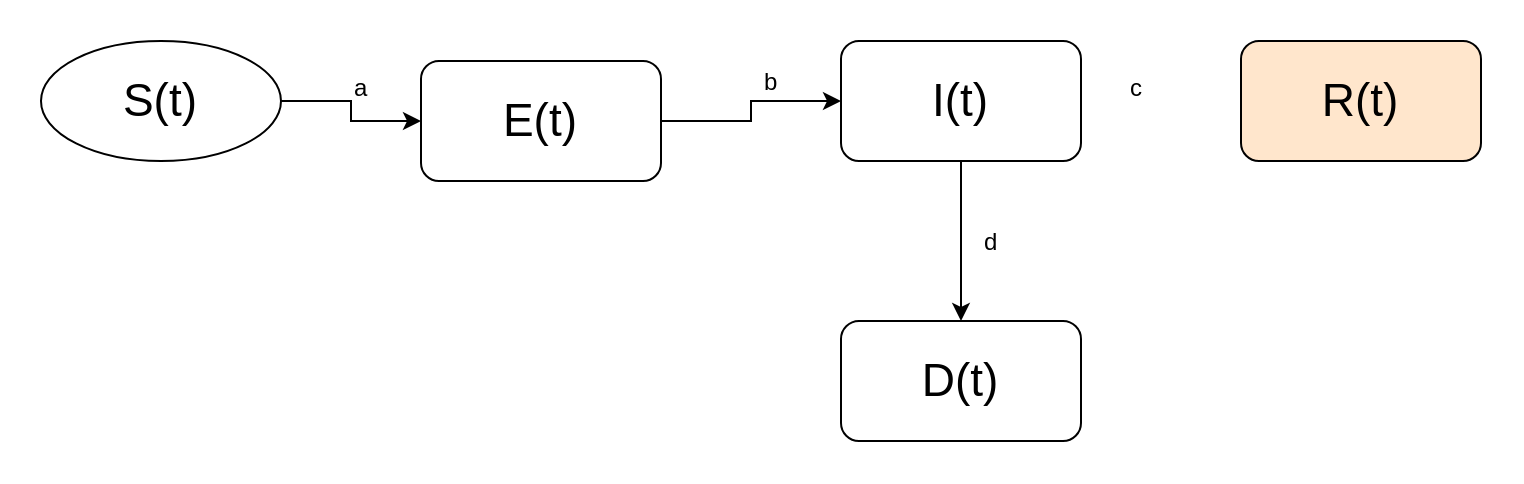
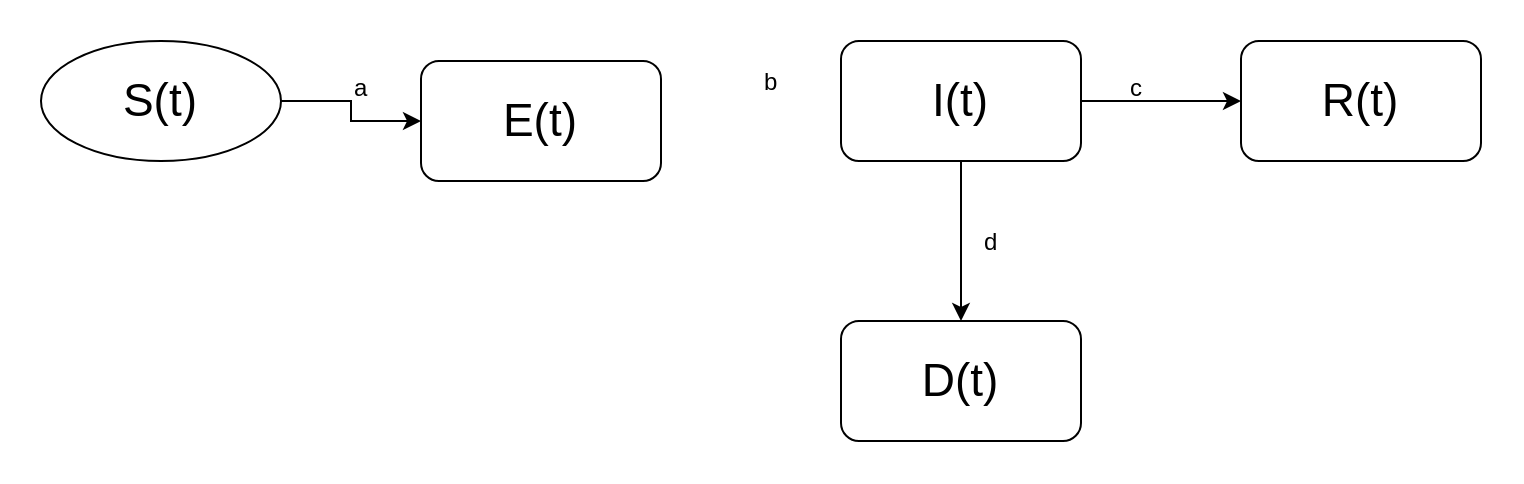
+ <mxCell id="6" value="" style="edgeStyle=orthogonalEdgeStyle;rounded=0;orthogonalLoop=1;jettySize=auto;html=1;" parent="1" source="8" target="10" edge="1"><mxGeometry relative="1" as="geometry" /></mxCell>
- <mxCell id="10" value="&lt;span style=&quot;font-size: 23px&quot;&gt;R(t)&lt;/span&gt;" style="rounded=1;whiteSpace=wrap;html=1;fillColor=#ffe6cc;" parent="1" vertex="1"><mxGeometry x="620" y="20" width="120" height="60" as="geometry" /></mxCell>
+ <mxCell id="10" value="&lt;span style=&quot;font-size: 23px&quot;&gt;R(t)&lt;/span&gt;" style="rounded=1;whiteSpace=wrap;html=1;" parent="1" vertex="1"><mxGeometry x="620" y="20" width="120" height="60" as="geometry" /></mxCell>
- <mxCell id="4" value="" style="edgeStyle=orthogonalEdgeStyle;rounded=0;orthogonalLoop=1;jettySize=auto;html=1;" parent="1" source="5" target="8" edge="1"><mxGeometry relative="1" as="geometry" /></mxCell>
